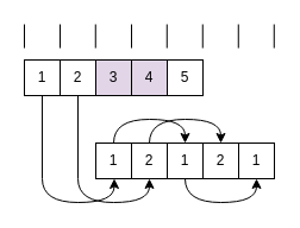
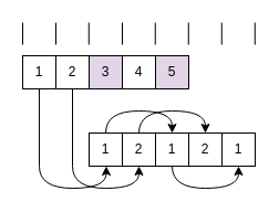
- <mxCell id="7" value="4" style="rounded=0;whiteSpace=wrap;html=1;fillColor=#e1d5e7;" vertex="1" parent="1"><mxGeometry x="110" y="50" width="30" height="30" as="geometry" /></mxCell>
+ <mxCell id="7" value="4" style="rounded=0;whiteSpace=wrap;html=1;" vertex="1" parent="1"><mxGeometry x="110" y="50" width="30" height="30" as="geometry" /></mxCell>
- <mxCell id="8" value="5" style="rounded=0;whiteSpace=wrap;html=1;" vertex="1" parent="1"><mxGeometry x="140" y="50" width="30" height="30" as="geometry" /></mxCell>
+ <mxCell id="8" value="5" style="rounded=0;whiteSpace=wrap;html=1;fillColor=#e1d5e7;" vertex="1" parent="1"><mxGeometry x="140" y="50" width="30" height="30" as="geometry" /></mxCell>
